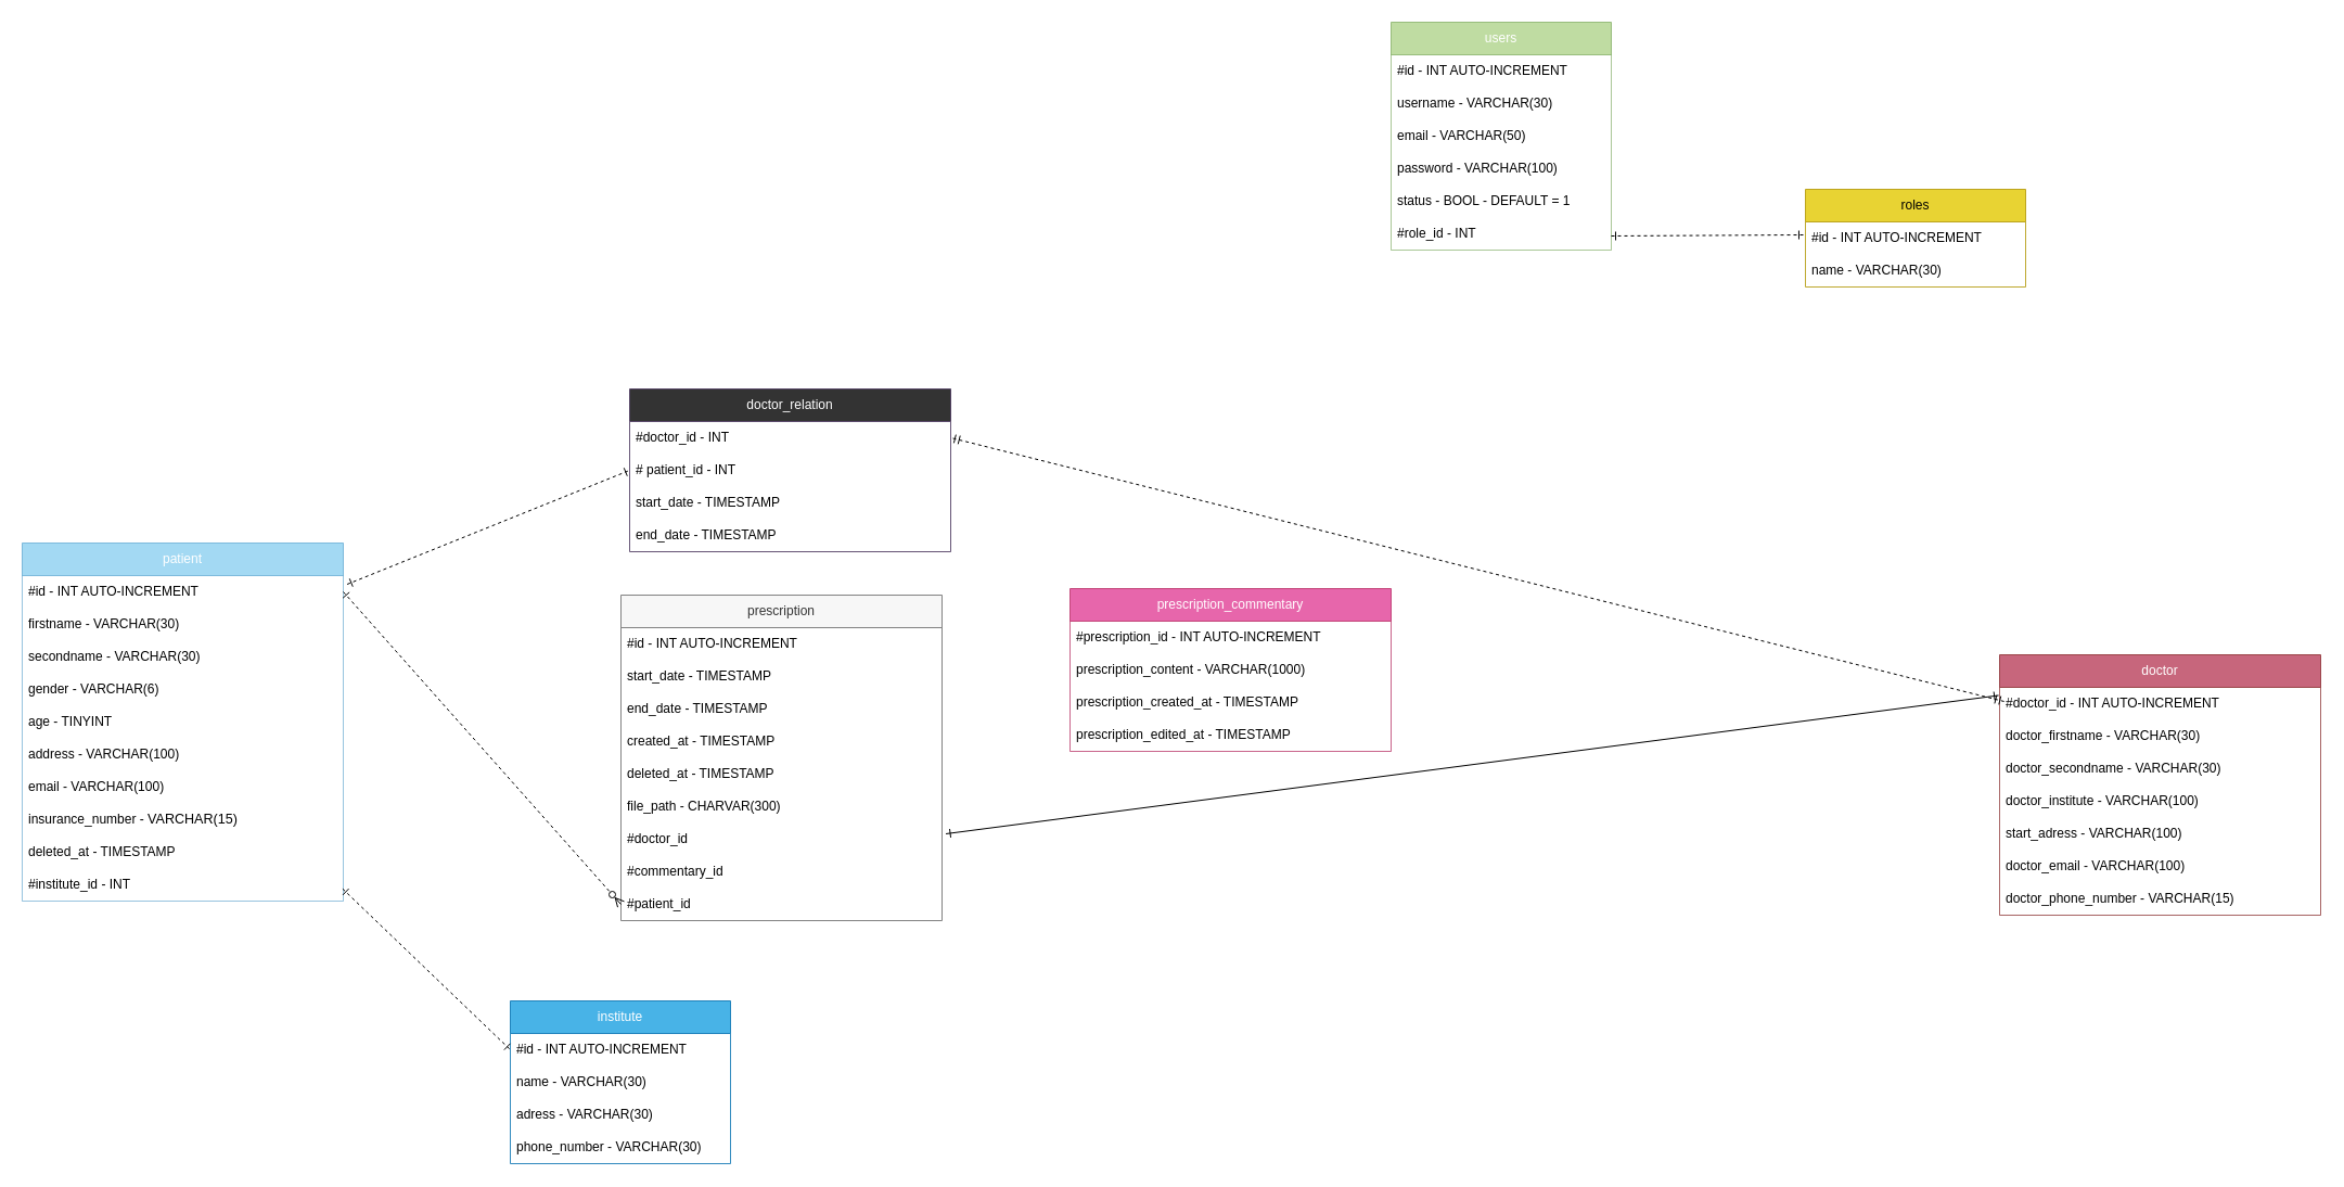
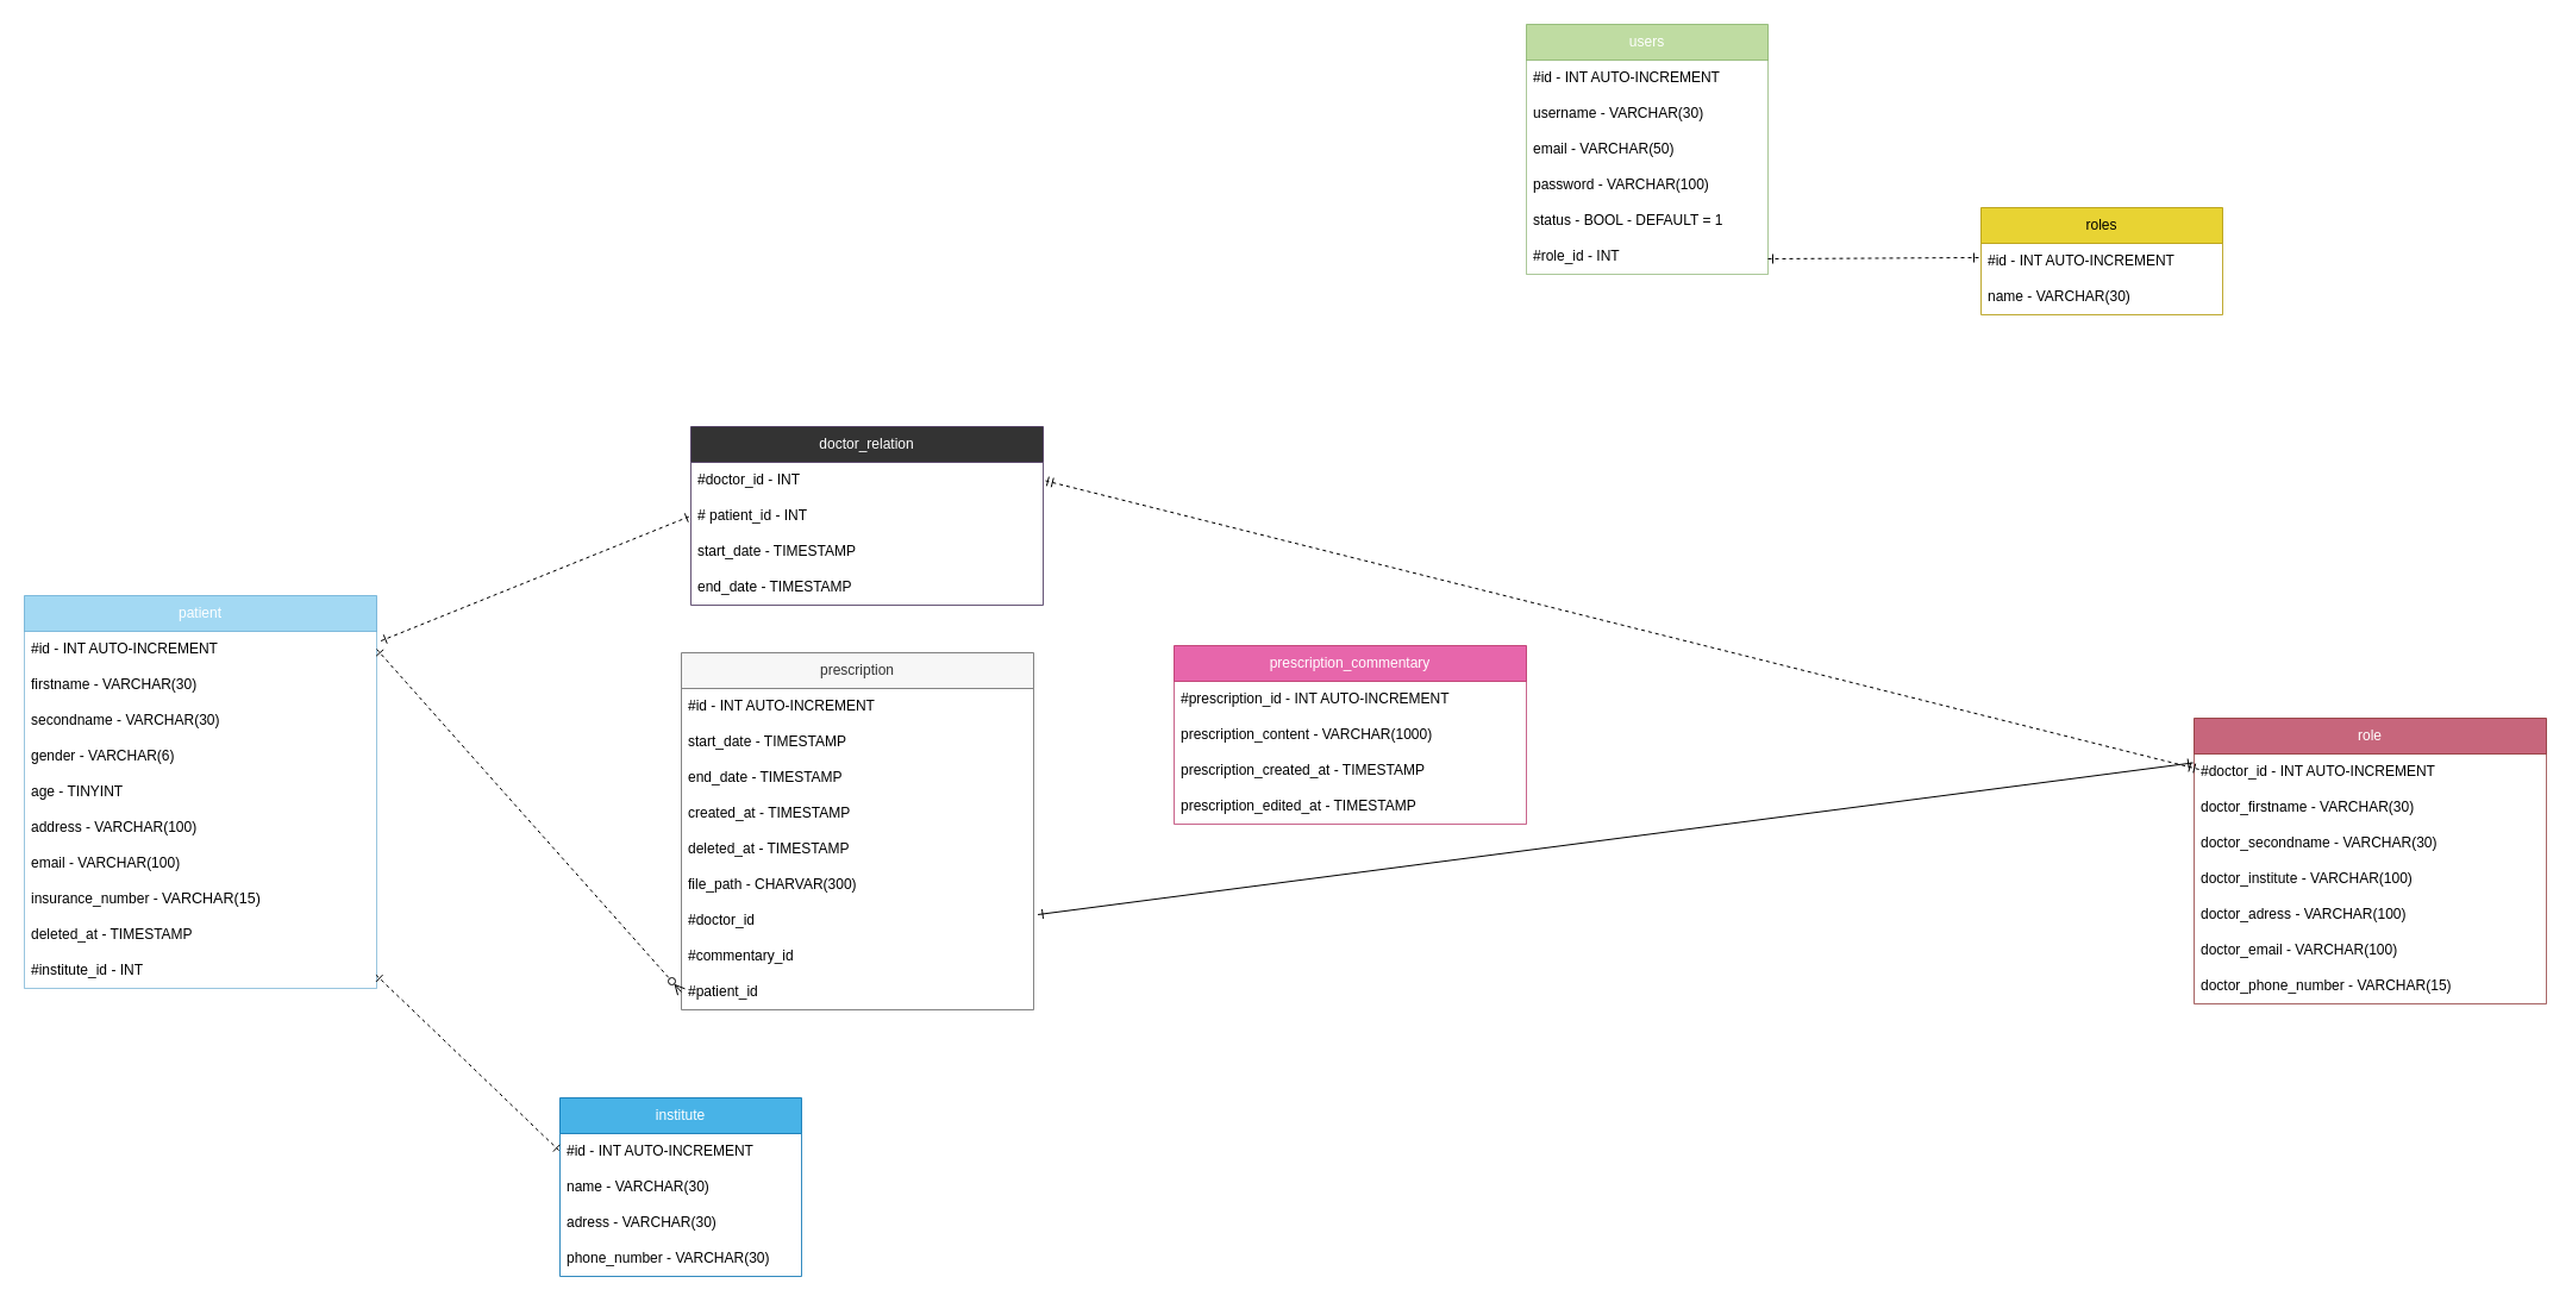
- <mxCell id="24" value="doctor" style="swimlane;fontStyle=0;childLayout=stackLayout;horizontal=1;startSize=30;horizontalStack=0;resizeParent=1;resizeParentMax=0;resizeLast=0;collapsible=1;marginBottom=0;whiteSpace=wrap;html=1;fillColor=#a20025;strokeColor=#6F0000;fontColor=#ffffff;opacity=60;" parent="1" vertex="1"><mxGeometry x="1843" y="603" width="296" height="240" as="geometry"><mxRectangle x="655" y="294" width="60" height="30" as="alternateBounds" /></mxGeometry></mxCell>
+ <mxCell id="24" value="role" style="swimlane;fontStyle=0;childLayout=stackLayout;horizontal=1;startSize=30;horizontalStack=0;resizeParent=1;resizeParentMax=0;resizeLast=0;collapsible=1;marginBottom=0;whiteSpace=wrap;html=1;fillColor=#a20025;strokeColor=#6F0000;fontColor=#ffffff;opacity=60;" parent="1" vertex="1"><mxGeometry x="1843" y="603" width="296" height="240" as="geometry"><mxRectangle x="655" y="294" width="60" height="30" as="alternateBounds" /></mxGeometry></mxCell>
- <mxCell id="29" value="start_adress - VARCHAR(100)" style="text;strokeColor=none;fillColor=none;align=left;verticalAlign=middle;spacingLeft=4;spacingRight=4;overflow=hidden;points=[[0,0.5],[1,0.5]];portConstraint=eastwest;rotatable=0;whiteSpace=wrap;html=1;" parent="24" vertex="1"><mxGeometry y="150" width="296" height="30" as="geometry" /></mxCell>
+ <mxCell id="29" value="doctor_adress - VARCHAR(100)" style="text;strokeColor=none;fillColor=none;align=left;verticalAlign=middle;spacingLeft=4;spacingRight=4;overflow=hidden;points=[[0,0.5],[1,0.5]];portConstraint=eastwest;rotatable=0;whiteSpace=wrap;html=1;" parent="24" vertex="1"><mxGeometry y="150" width="296" height="30" as="geometry" /></mxCell>
